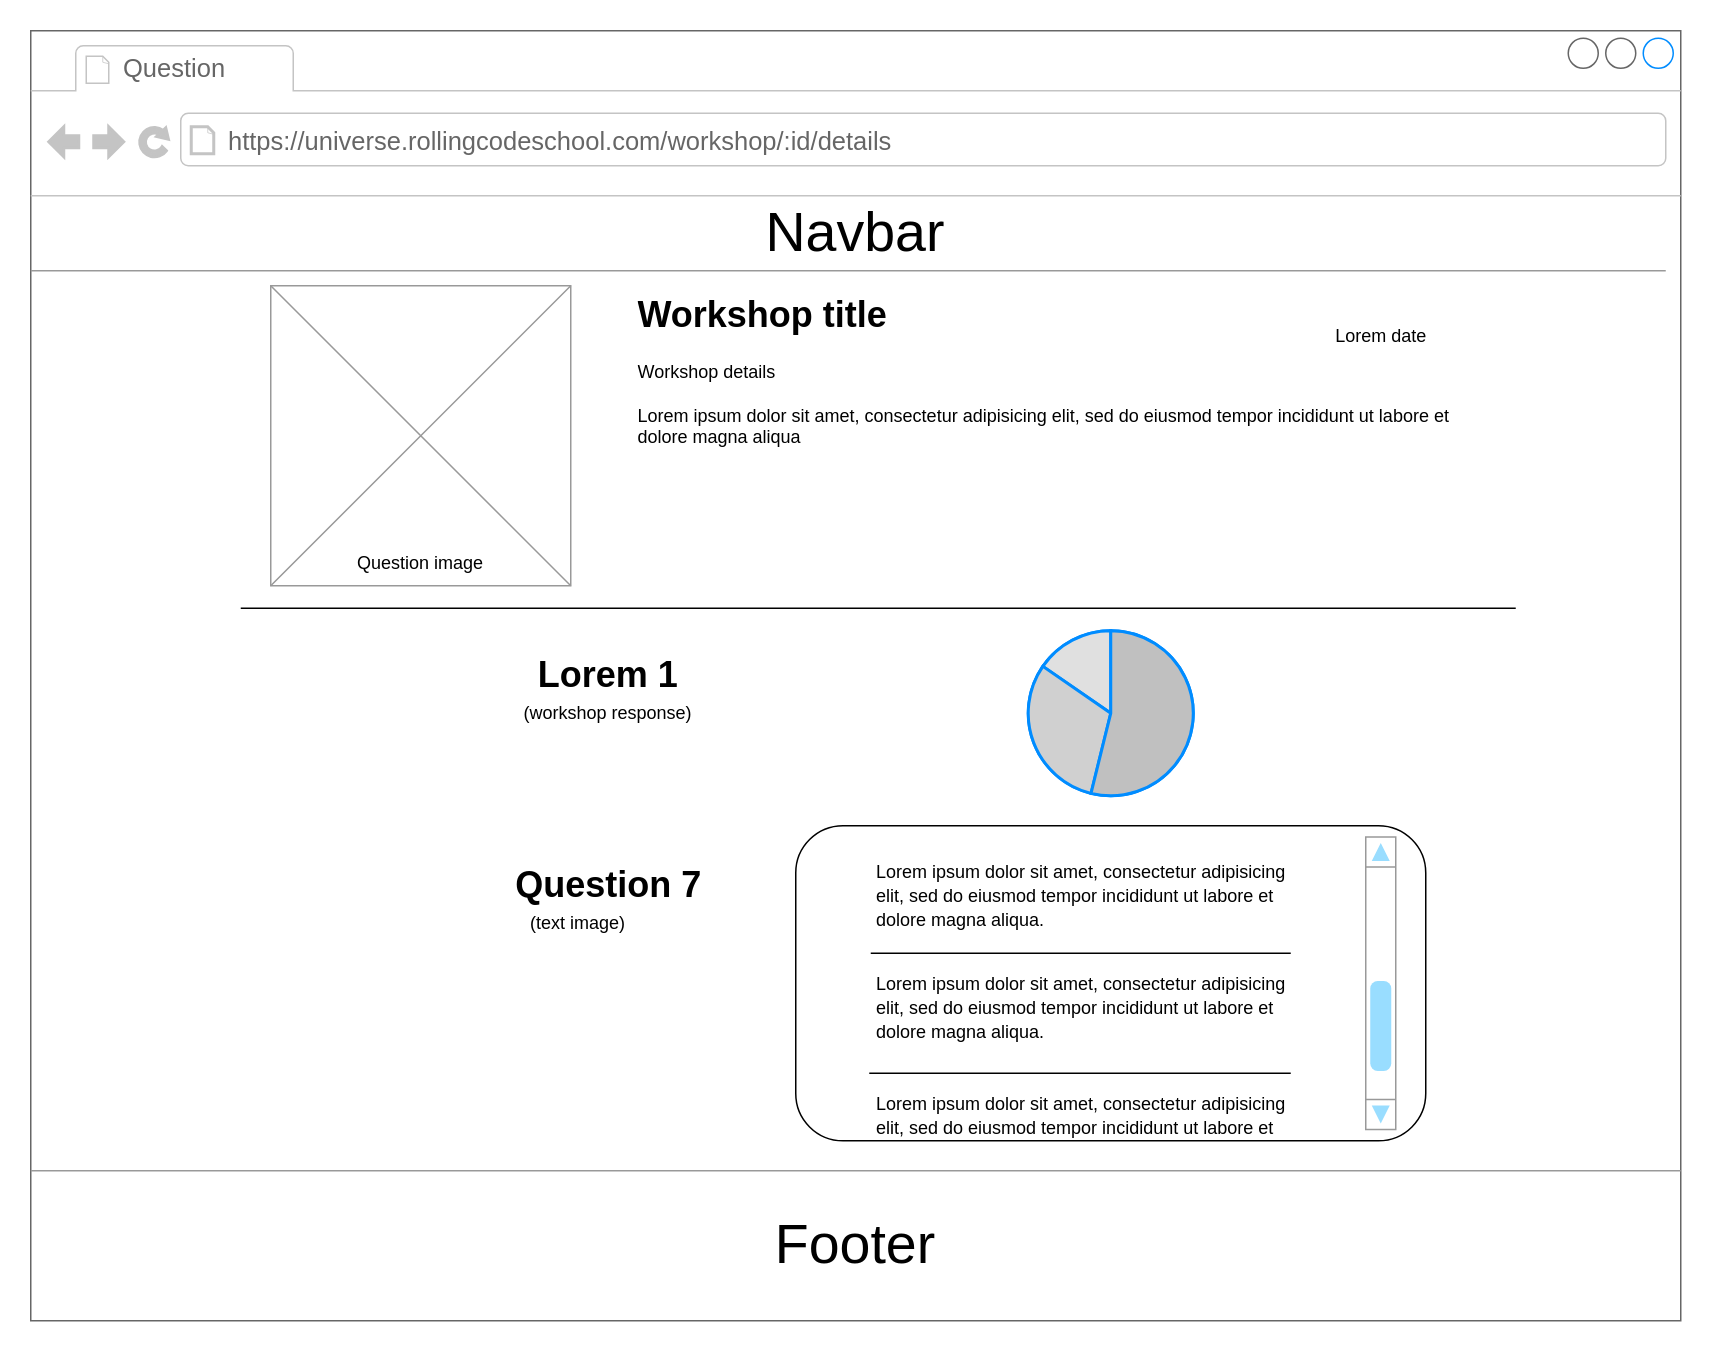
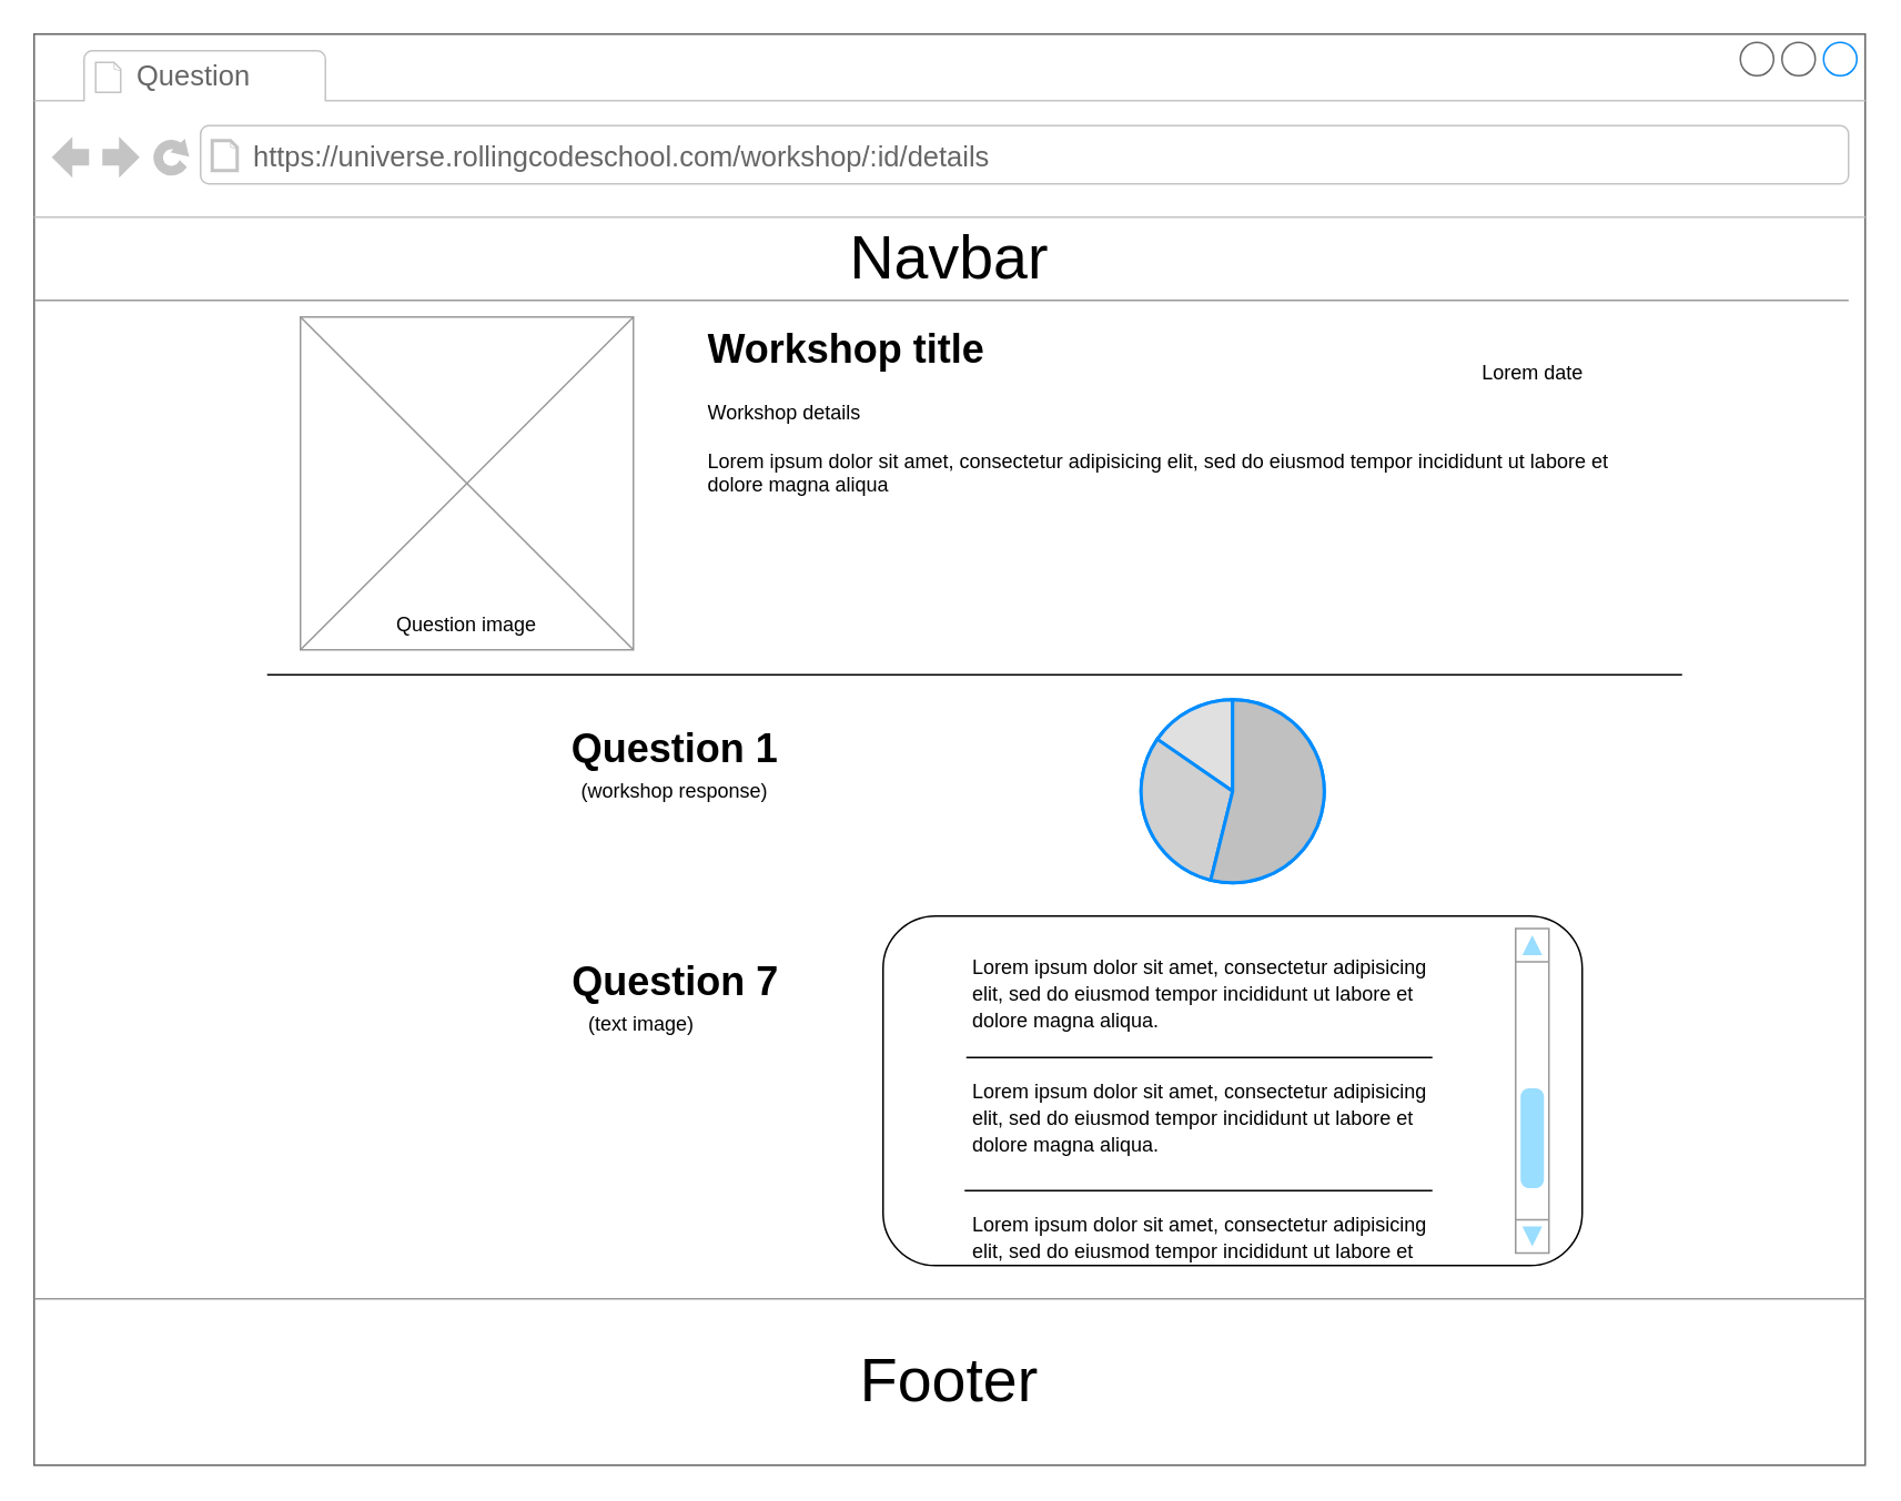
- <mxCell id="18" value="Lorem 1&amp;nbsp;" style="text;strokeColor=none;fillColor=none;html=1;fontSize=24;fontStyle=1;verticalAlign=middle;align=center;" vertex="1" parent="17"><mxGeometry width="135" height="40" as="geometry" /></mxCell>
+ <mxCell id="18" value="Question 1&amp;nbsp;" style="text;strokeColor=none;fillColor=none;html=1;fontSize=24;fontStyle=1;verticalAlign=middle;align=center;" vertex="1" parent="17"><mxGeometry width="135" height="40" as="geometry" /></mxCell>
